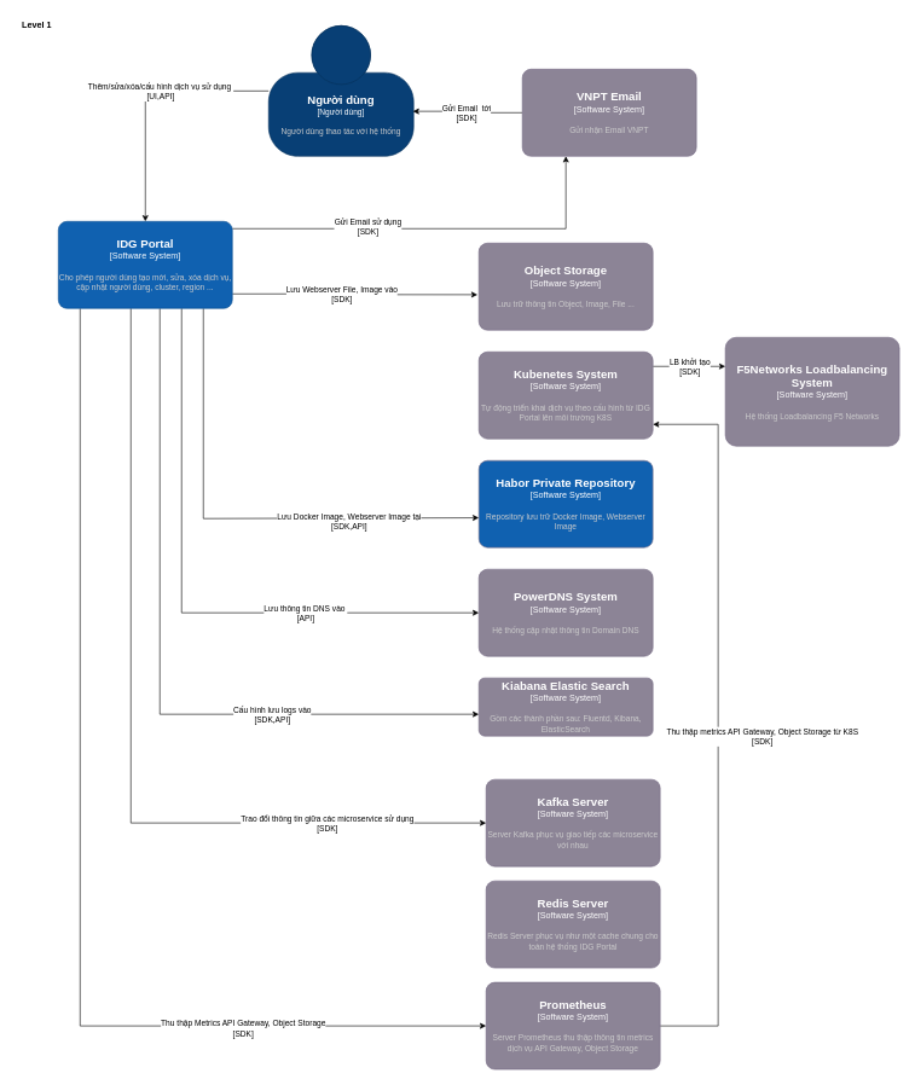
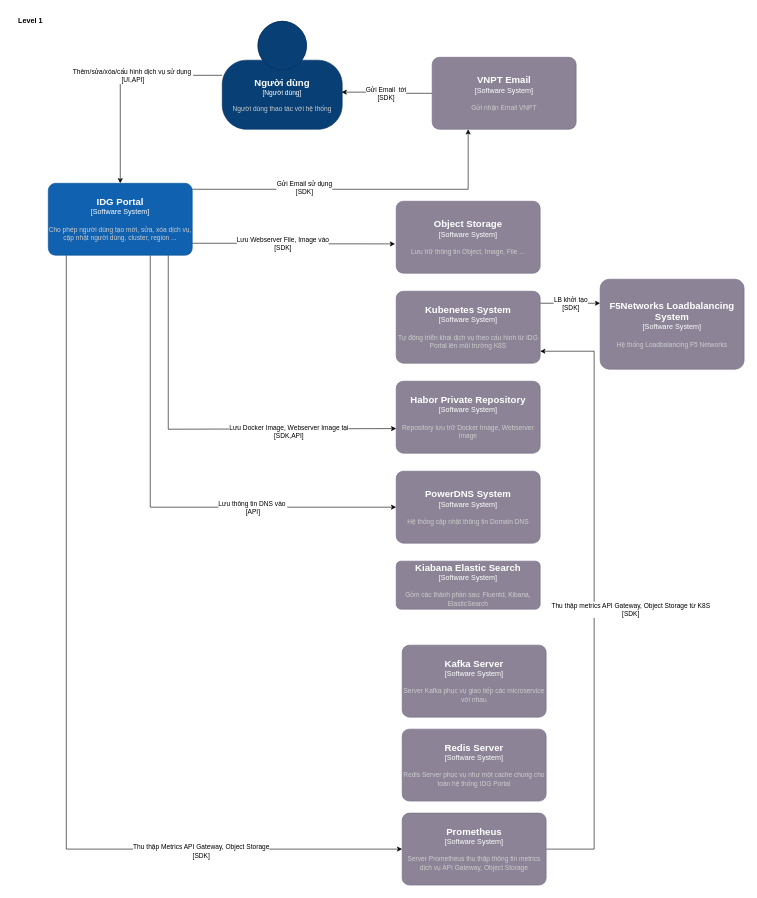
- <mxCell id="27" value="&lt;font style=&quot;font-size: 16px&quot;&gt;&lt;b&gt;Habor Private Repository&lt;/b&gt;&lt;/font&gt;&lt;div&gt;[Software System]&lt;/div&gt;&lt;br&gt;&lt;div&gt;&lt;font style=&quot;font-size: 11px&quot;&gt;&lt;font color=&quot;#cccccc&quot;&gt;Repository lưu trữ Docker Image, Webserver Image&lt;/font&gt;&lt;/div&gt;" style="rounded=1;whiteSpace=wrap;html=1;labelBackgroundColor=none;fillColor=#1061b0;fontColor=#ffffff;align=center;arcSize=10;strokeColor=#736782;metaEdit=1;resizable=0;points=[[0.25,0,0],[0.5,0,0],[0.75,0,0],[1,0.25,0],[1,0.5,0],[1,0.75,0],[0.75,1,0],[0.5,1,0],[0.25,1,0],[0,0.75,0],[0,0.5,0],[0,0.25,0]];" parent="1" vertex="1"><mxGeometry x="660" y="635" width="240" height="120" as="geometry" /></mxCell>
+ <mxCell id="27" value="&lt;font style=&quot;font-size: 16px&quot;&gt;&lt;b&gt;Habor Private Repository&lt;/b&gt;&lt;/font&gt;&lt;div&gt;[Software System]&lt;/div&gt;&lt;br&gt;&lt;div&gt;&lt;font style=&quot;font-size: 11px&quot;&gt;&lt;font color=&quot;#cccccc&quot;&gt;Repository lưu trữ Docker Image, Webserver Image&lt;/font&gt;&lt;/div&gt;" style="rounded=1;whiteSpace=wrap;html=1;labelBackgroundColor=none;fillColor=#8C8496;fontColor=#ffffff;align=center;arcSize=10;strokeColor=#736782;metaEdit=1;resizable=0;points=[[0.25,0,0],[0.5,0,0],[0.75,0,0],[1,0.25,0],[1,0.5,0],[1,0.75,0],[0.75,1,0],[0.5,1,0],[0.25,1,0],[0,0.75,0],[0,0.5,0],[0,0.25,0]];" parent="1" vertex="1"><mxGeometry x="660" y="635" width="240" height="120" as="geometry" /></mxCell>
- <mxCell id="13" style="edgeStyle=orthogonalEdgeStyle;rounded=0;orthogonalLoop=1;jettySize=auto;html=1;" parent="1" source="19" target="31" edge="1"><mxGeometry relative="1" as="geometry"><Array as="points"><mxPoint x="220" y="985" /></Array></mxGeometry></mxCell>
- <mxCell id="14" value="Cấu hình lưu logs vào&lt;br&gt;[SDK,API]" style="edgeLabel;html=1;align=center;verticalAlign=middle;resizable=0;points=[];" parent="13" vertex="1" connectable="0"><mxGeometry x="0.428" relative="1" as="geometry"><mxPoint as="offset" /></mxGeometry></mxCell>
- <mxCell id="15" style="edgeStyle=orthogonalEdgeStyle;rounded=0;orthogonalLoop=1;jettySize=auto;html=1;" parent="1" source="19" target="32" edge="1"><mxGeometry relative="1" as="geometry"><Array as="points"><mxPoint x="180" y="1135" /></Array></mxGeometry></mxCell>
- <mxCell id="16" value="Trao đổi thông tin giữa các microservice sử dụng&lt;br&gt;[SDK]" style="edgeLabel;html=1;align=center;verticalAlign=middle;resizable=0;points=[];" parent="15" vertex="1" connectable="0"><mxGeometry x="0.735" y="1" relative="1" as="geometry"><mxPoint x="-61" y="1" as="offset" /></mxGeometry></mxCell>
